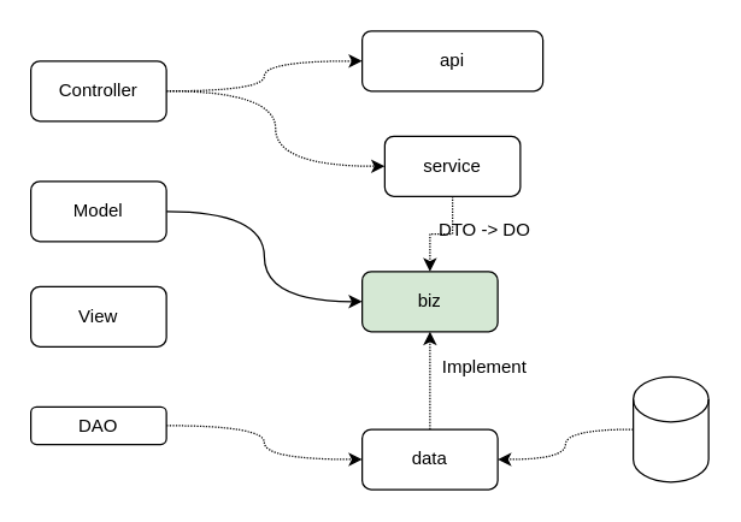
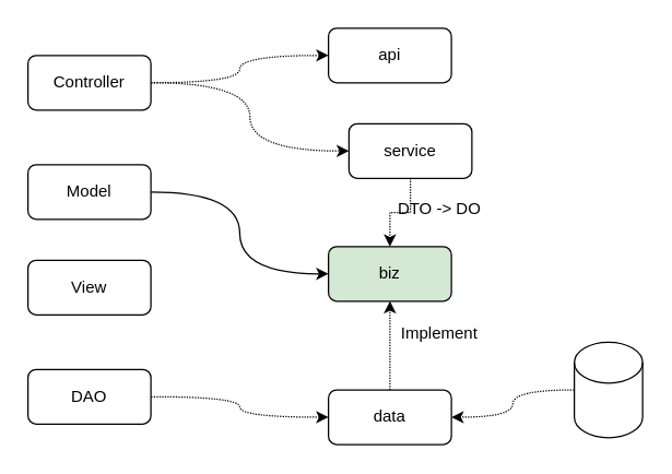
- <mxCell id="10" value="api" style="rounded=1;whiteSpace=wrap;html=1;" vertex="1" parent="1"><mxGeometry x="240" y="20" width="120" height="40" as="geometry" /></mxCell>
+ <mxCell id="10" value="api" style="rounded=1;whiteSpace=wrap;html=1;" vertex="1" parent="1"><mxGeometry x="240" y="20" width="90" height="40" as="geometry" /></mxCell>
- <mxCell id="9" value="DAO" style="rounded=1;whiteSpace=wrap;html=1;" vertex="1" parent="1"><mxGeometry x="20" y="270" width="90" height="25" as="geometry" /></mxCell>
+ <mxCell id="9" value="DAO" style="rounded=1;whiteSpace=wrap;html=1;" vertex="1" parent="1"><mxGeometry x="20" y="270" width="90" height="40" as="geometry" /></mxCell>
